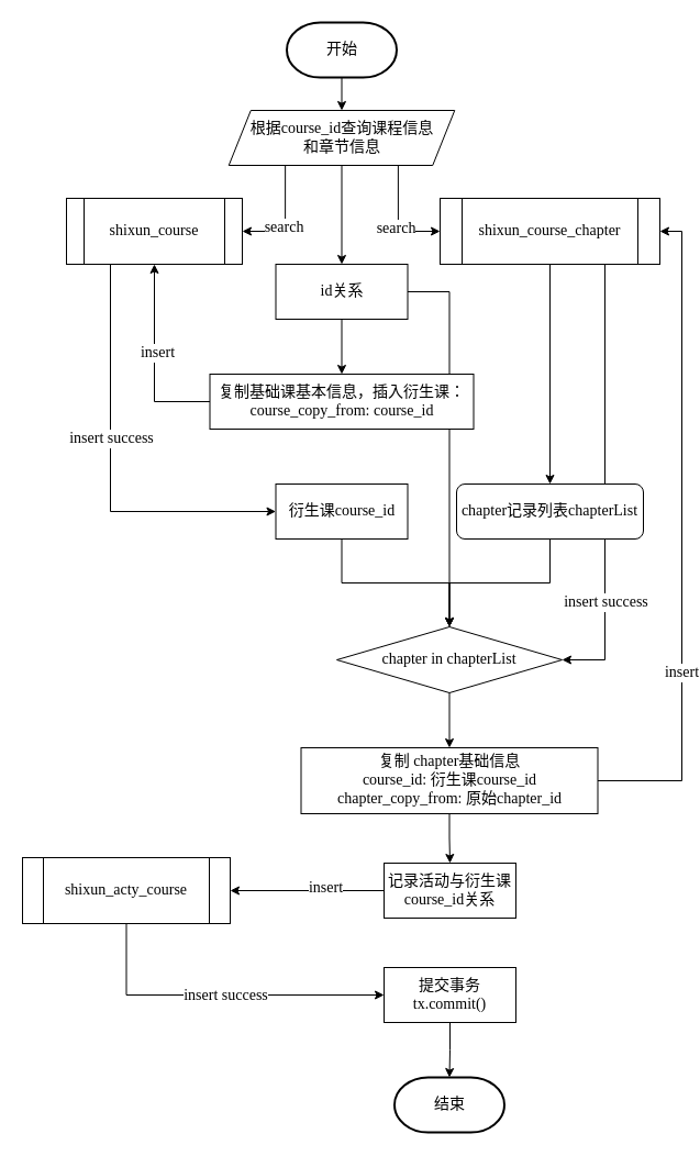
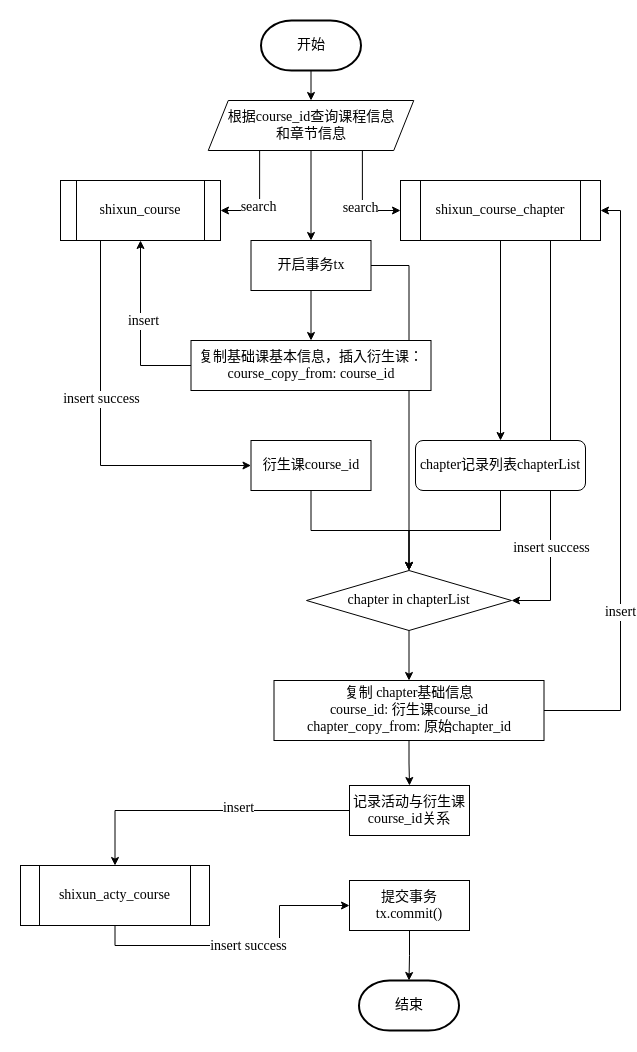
- <mxCell id="17" value="id关系" style="rounded=0;whiteSpace=wrap;html=1;fontFamily=Comic Sans MS;fontSize=14;" vertex="1" parent="1"><mxGeometry x="250.5" y="240" width="120" height="50" as="geometry" /></mxCell>
+ <mxCell id="17" value="开启事务tx" style="rounded=0;whiteSpace=wrap;html=1;fontFamily=Comic Sans MS;fontSize=14;" vertex="1" parent="1"><mxGeometry x="250.5" y="240" width="120" height="50" as="geometry" /></mxCell>
- <mxCell id="41" value="shixun_acty_course" style="shape=process;whiteSpace=wrap;html=1;backgroundOutline=1;fontFamily=Comic Sans MS;fontSize=14;" vertex="1" parent="1"><mxGeometry x="20" y="780" width="189" height="60" as="geometry" /></mxCell>
+ <mxCell id="41" value="shixun_acty_course" style="shape=process;whiteSpace=wrap;html=1;backgroundOutline=1;fontFamily=Comic Sans MS;fontSize=14;" vertex="1" parent="1"><mxGeometry x="20" y="865" width="189" height="60" as="geometry" /></mxCell>
